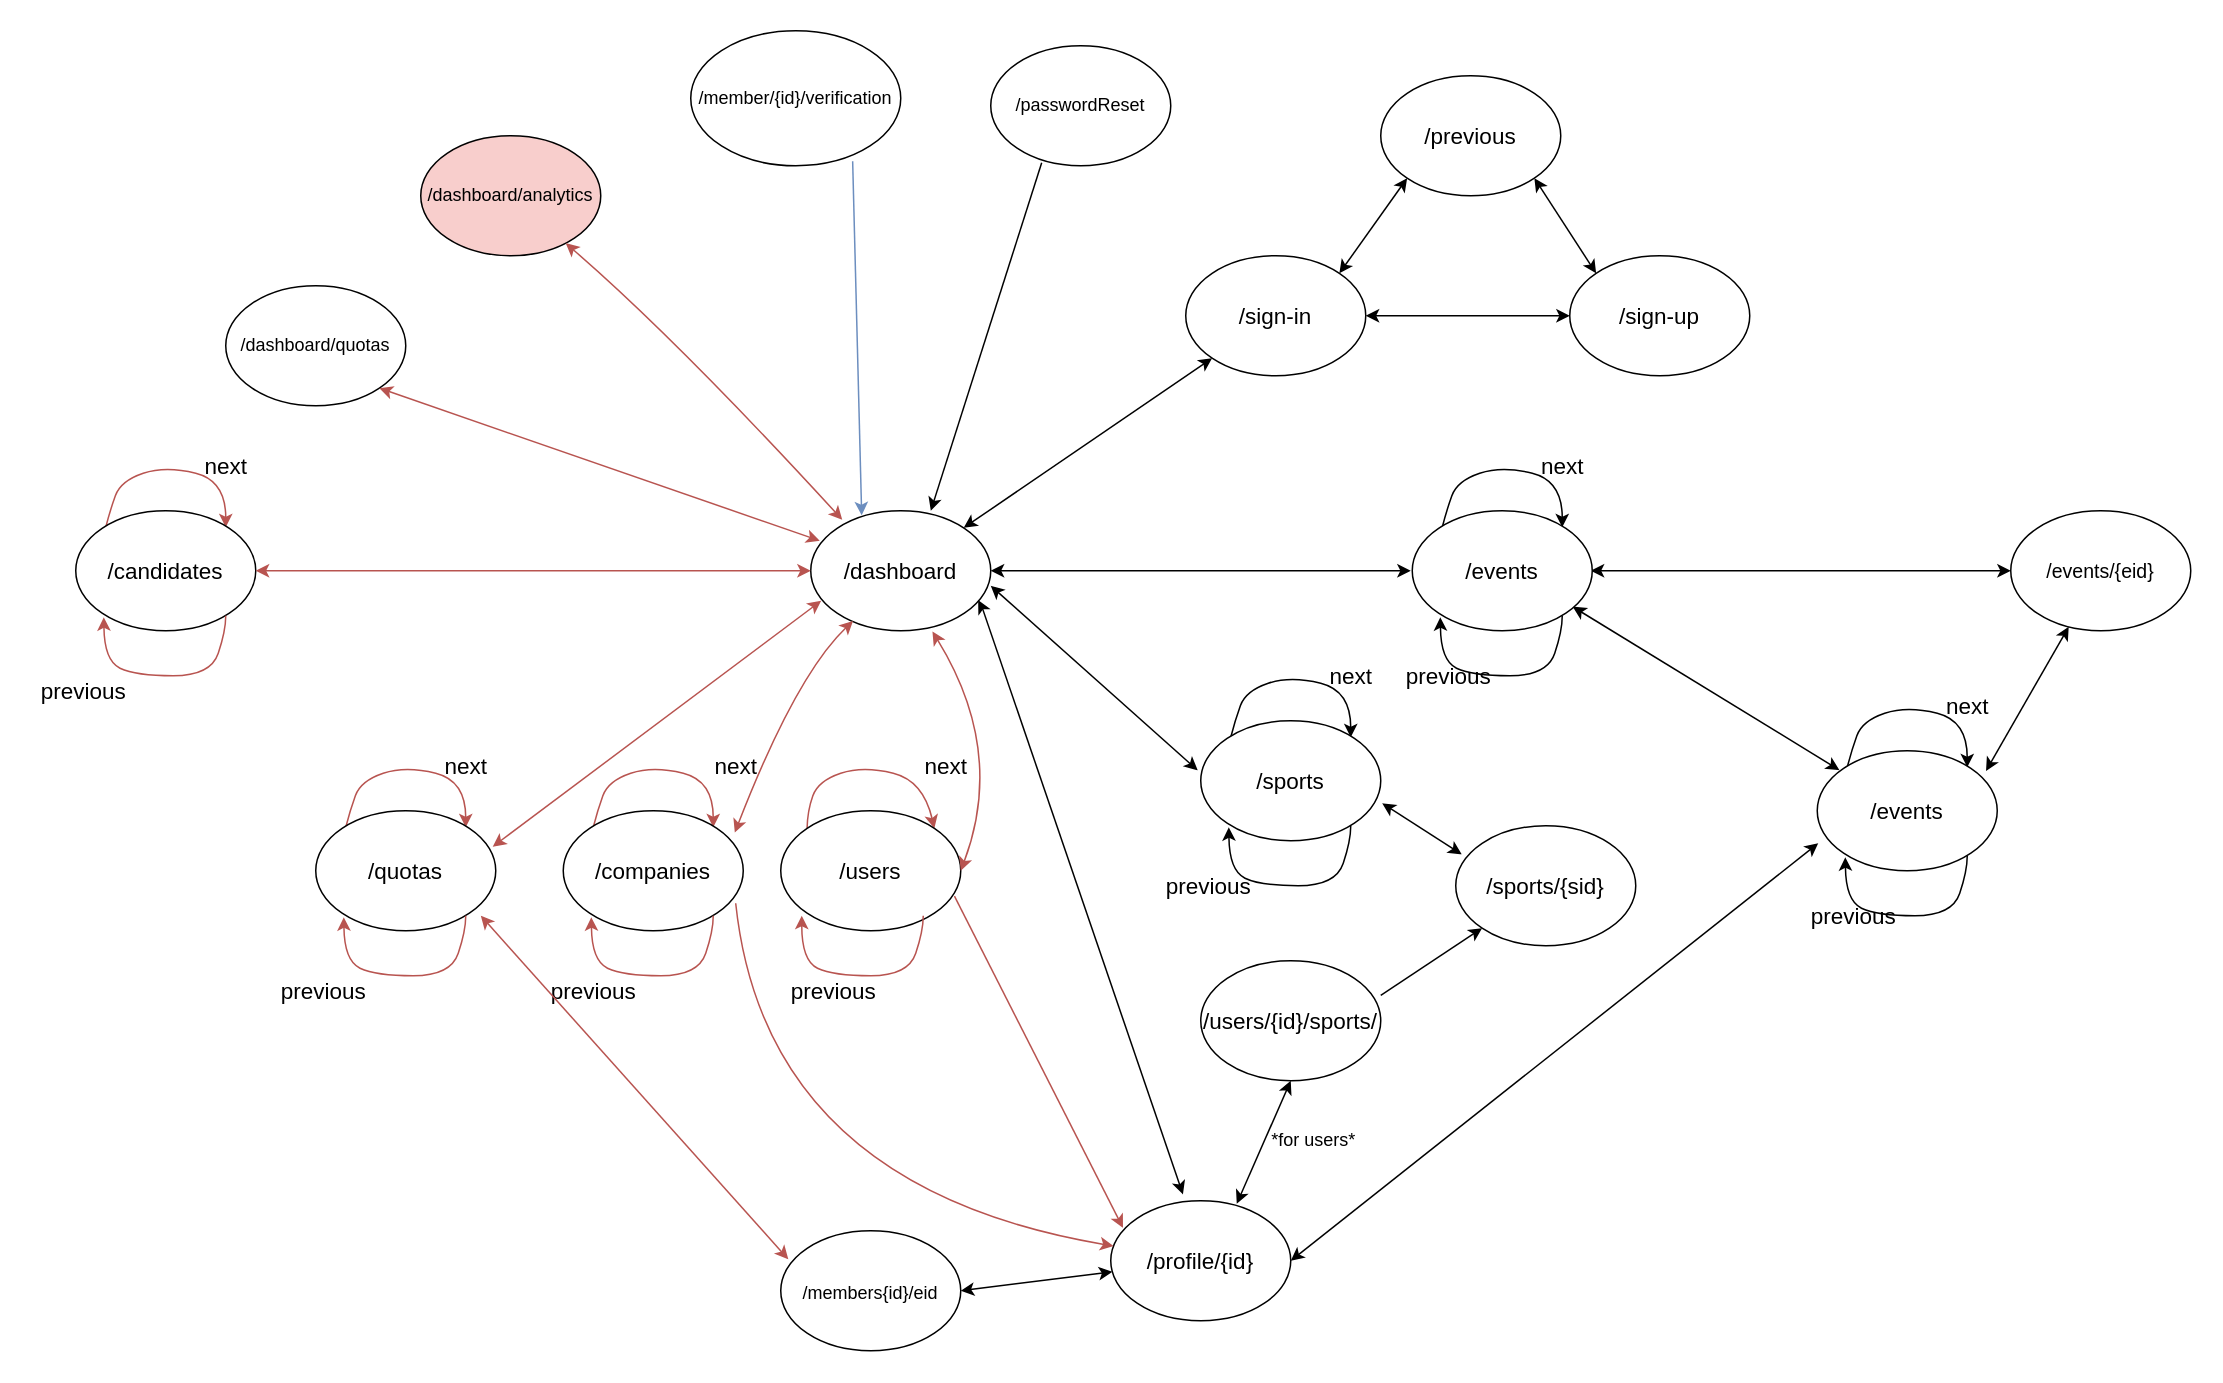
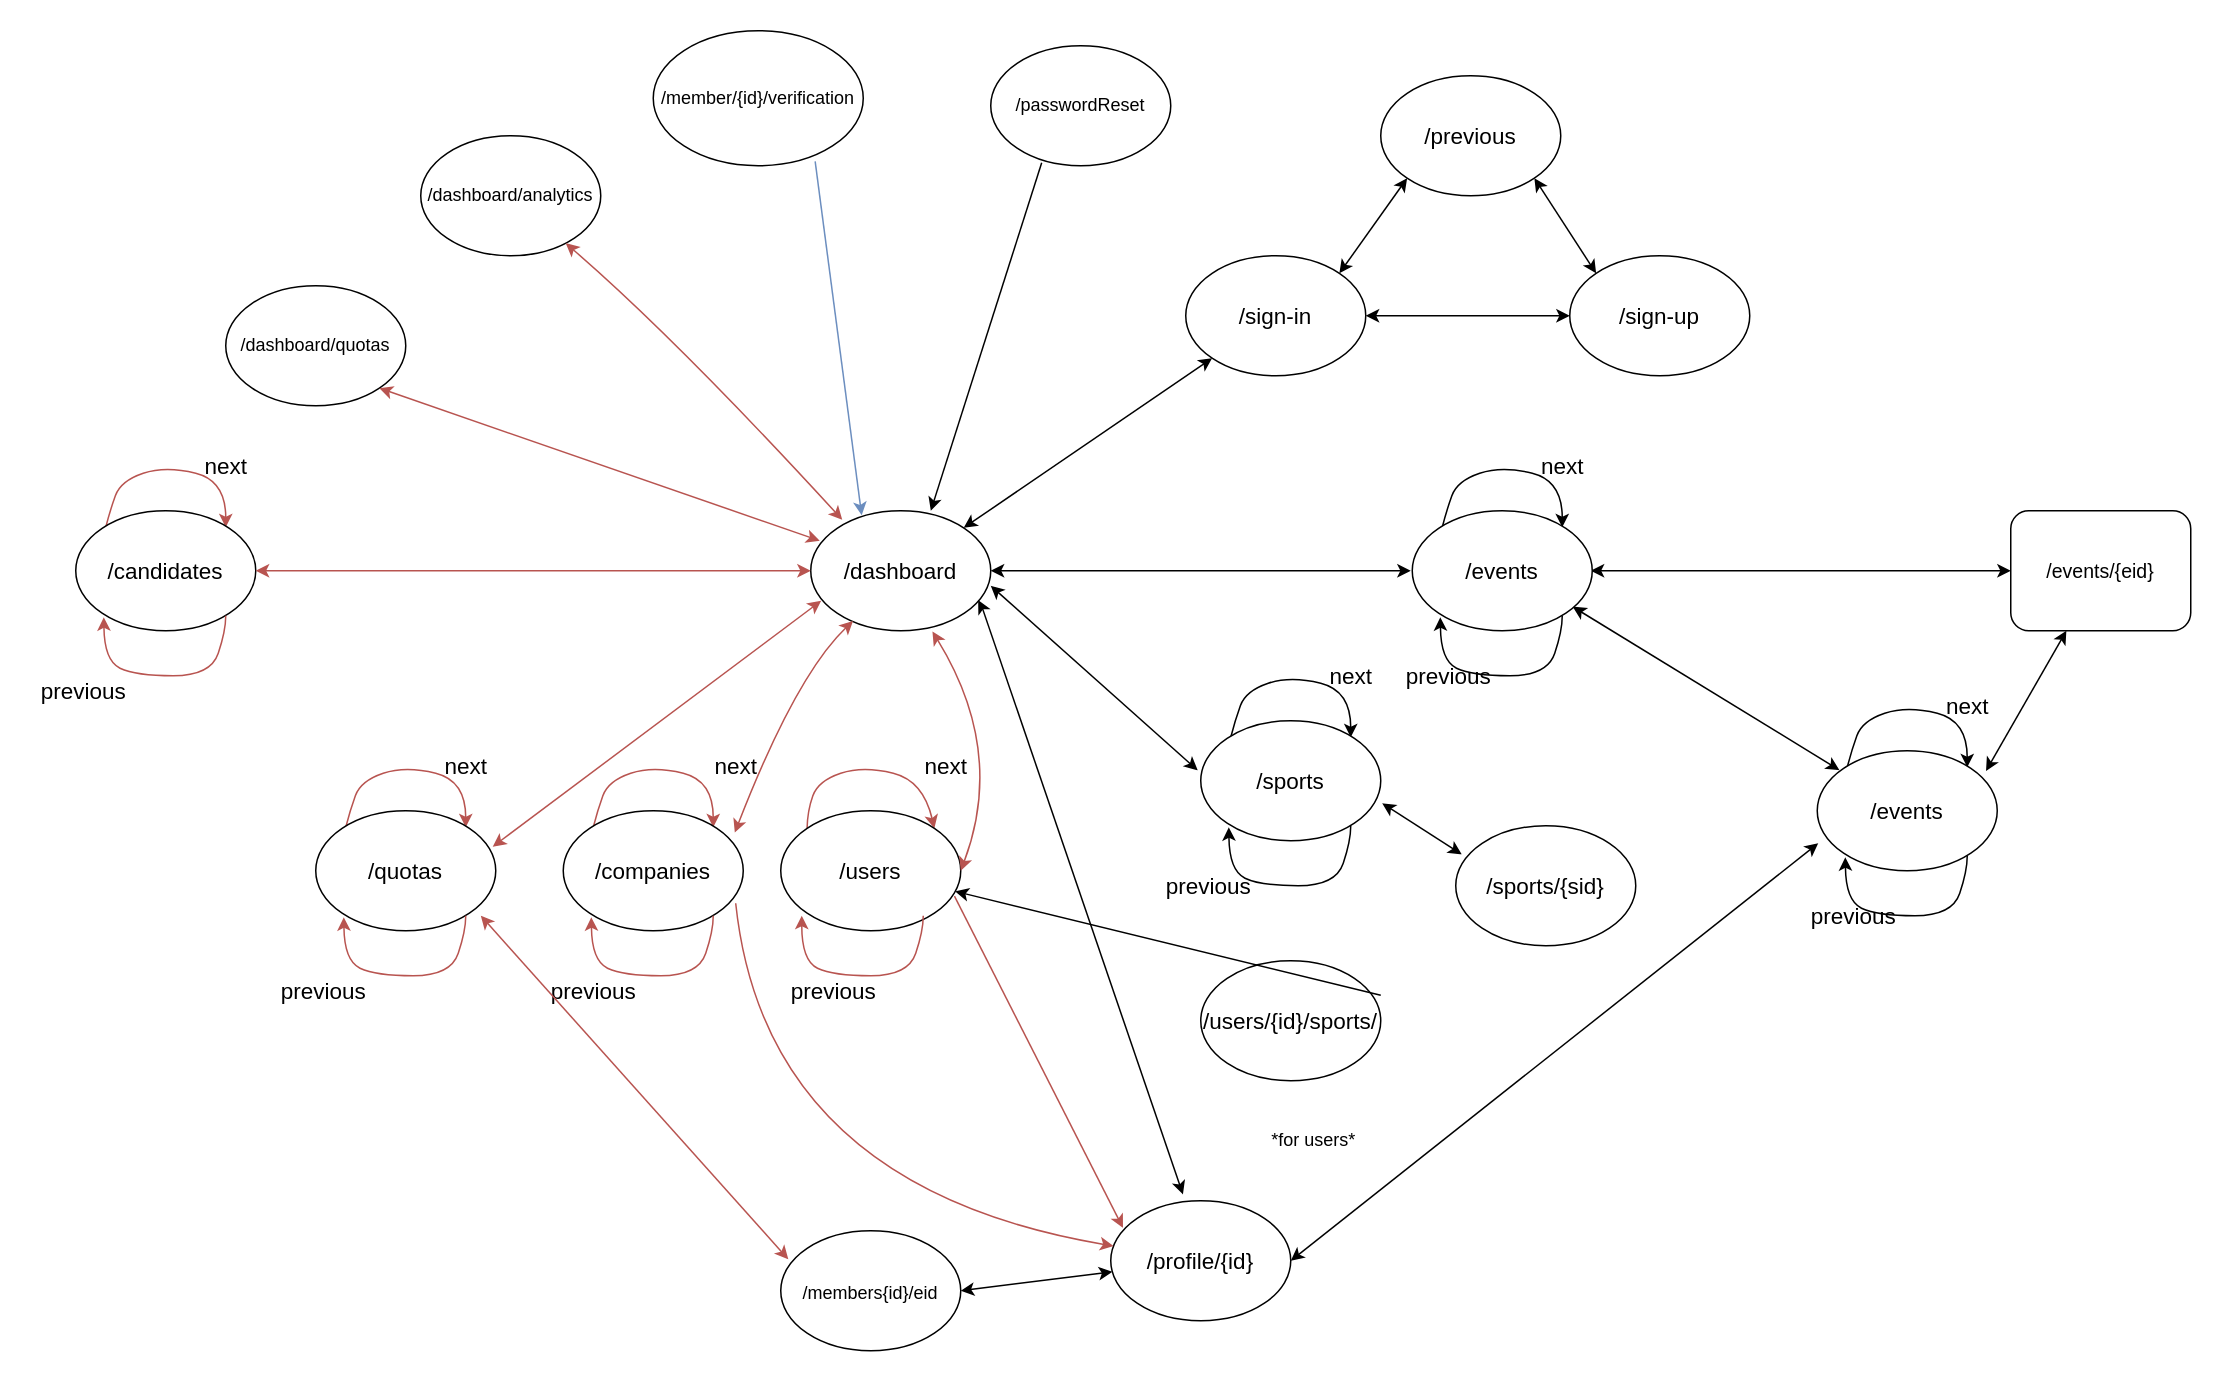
- <mxCell id="50" value="/member/{id}/verification" style="ellipse;whiteSpace=wrap;html=1;fontSize=12;" parent="1" vertex="1"><mxGeometry x="460" y="20" width="140" height="90" as="geometry" /></mxCell>
+ <mxCell id="50" value="/member/{id}/verification" style="ellipse;whiteSpace=wrap;html=1;fontSize=12;" parent="1" vertex="1"><mxGeometry x="435" y="20" width="140" height="90" as="geometry" /></mxCell>
- <mxCell id="53" value="/dashboard/analytics" style="ellipse;whiteSpace=wrap;html=1;fontSize=12;fillColor=#f8cecc;" parent="1" vertex="1"><mxGeometry x="280" y="90" width="120" height="80" as="geometry" /></mxCell>
+ <mxCell id="53" value="/dashboard/analytics" style="ellipse;whiteSpace=wrap;html=1;fontSize=12;" parent="1" vertex="1"><mxGeometry x="280" y="90" width="120" height="80" as="geometry" /></mxCell>
- <mxCell id="60" value="/events/{eid}" style="ellipse;whiteSpace=wrap;html=1;fontSize=13;" parent="1" vertex="1"><mxGeometry x="1340" y="340" width="120" height="80" as="geometry" /></mxCell>
+ <mxCell id="60" value="/events/{eid}" style="whiteSpace=wrap;html=1;fontSize=13;rounded=1;" parent="1" vertex="1"><mxGeometry x="1340" y="340" width="120" height="80" as="geometry" /></mxCell>
- <mxCell id="40" value="" style="endArrow=classic;html=1;shadow=0;sketch=0;fontSize=15;curved=1;exitX=1;exitY=0.288;exitDx=0;exitDy=0;exitPerimeter=0;entryX=0;entryY=1;entryDx=0;entryDy=0;" parent="1" source="7" target="17" edge="1"><mxGeometry width="50" height="50" relative="1" as="geometry"><mxPoint x="900" y="670" as="sourcePoint" /><mxPoint x="950" y="620" as="targetPoint" /></mxGeometry></mxCell>
+ <mxCell id="40" value="" style="endArrow=classic;html=1;shadow=0;sketch=0;fontSize=15;curved=1;exitX=1;exitY=0.288;exitDx=0;exitDy=0;exitPerimeter=0;" parent="1" source="7" target="19" edge="1"><mxGeometry width="50" height="50" relative="1" as="geometry"><mxPoint x="900" y="670" as="sourcePoint" /><mxPoint x="950" y="620" as="targetPoint" /></mxGeometry></mxCell>
- <mxCell id="68" value="" style="endArrow=classic;startArrow=classic;html=1;rounded=0;entryX=0.5;entryY=1;entryDx=0;entryDy=0;exitX=0.7;exitY=0.025;exitDx=0;exitDy=0;exitPerimeter=0;" edge="1" parent="1" source="6" target="7"><mxGeometry width="50" height="50" relative="1" as="geometry"><mxPoint x="820" y="780" as="sourcePoint" /><mxPoint x="870" y="730" as="targetPoint" /></mxGeometry></mxCell>
